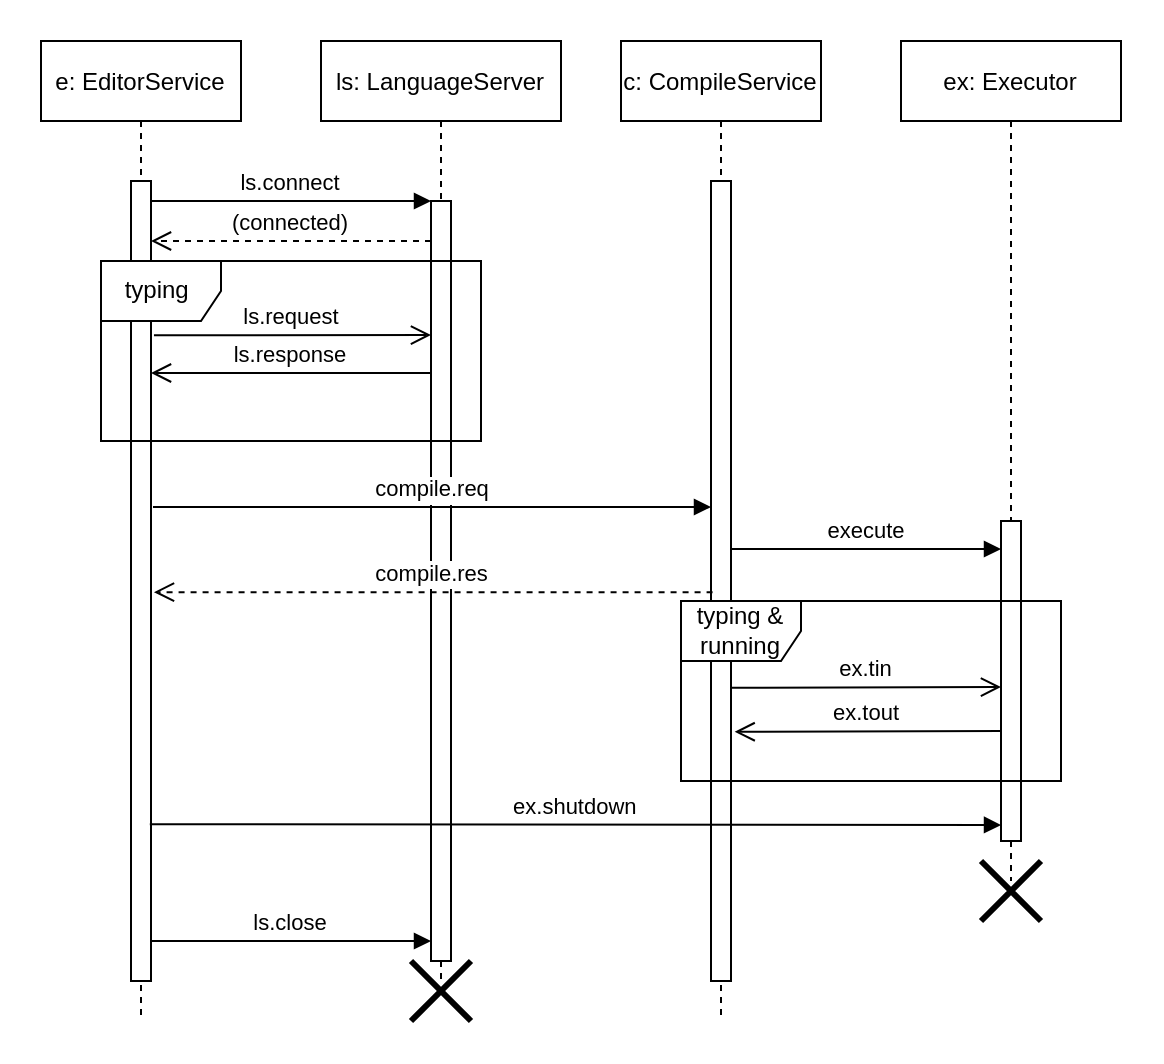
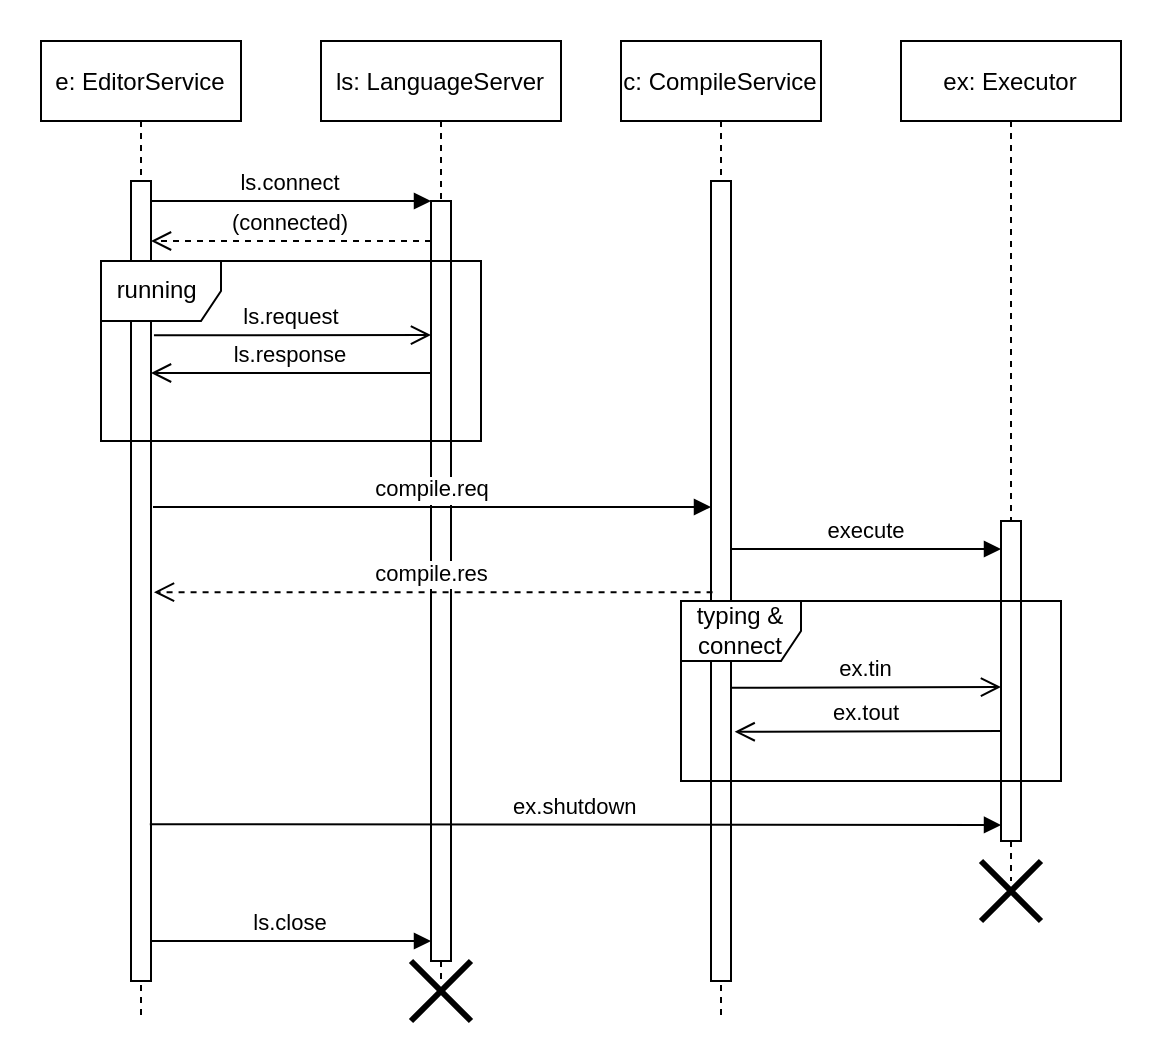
- <mxCell id="9" value="typing&amp;nbsp;" style="shape=umlFrame;whiteSpace=wrap;html=1;" parent="4" vertex="1"><mxGeometry x="-110" y="110" width="190" height="90" as="geometry" /></mxCell>
+ <mxCell id="9" value="running&amp;nbsp;" style="shape=umlFrame;whiteSpace=wrap;html=1;" parent="4" vertex="1"><mxGeometry x="-110" y="110" width="190" height="90" as="geometry" /></mxCell>
- <mxCell id="19" value="typing &amp;amp; running" style="shape=umlFrame;whiteSpace=wrap;html=1;" parent="16" vertex="1"><mxGeometry x="-110" y="280" width="190" height="90" as="geometry" /></mxCell>
+ <mxCell id="19" value="typing &amp;amp; connect" style="shape=umlFrame;whiteSpace=wrap;html=1;" parent="16" vertex="1"><mxGeometry x="-110" y="280" width="190" height="90" as="geometry" /></mxCell>
